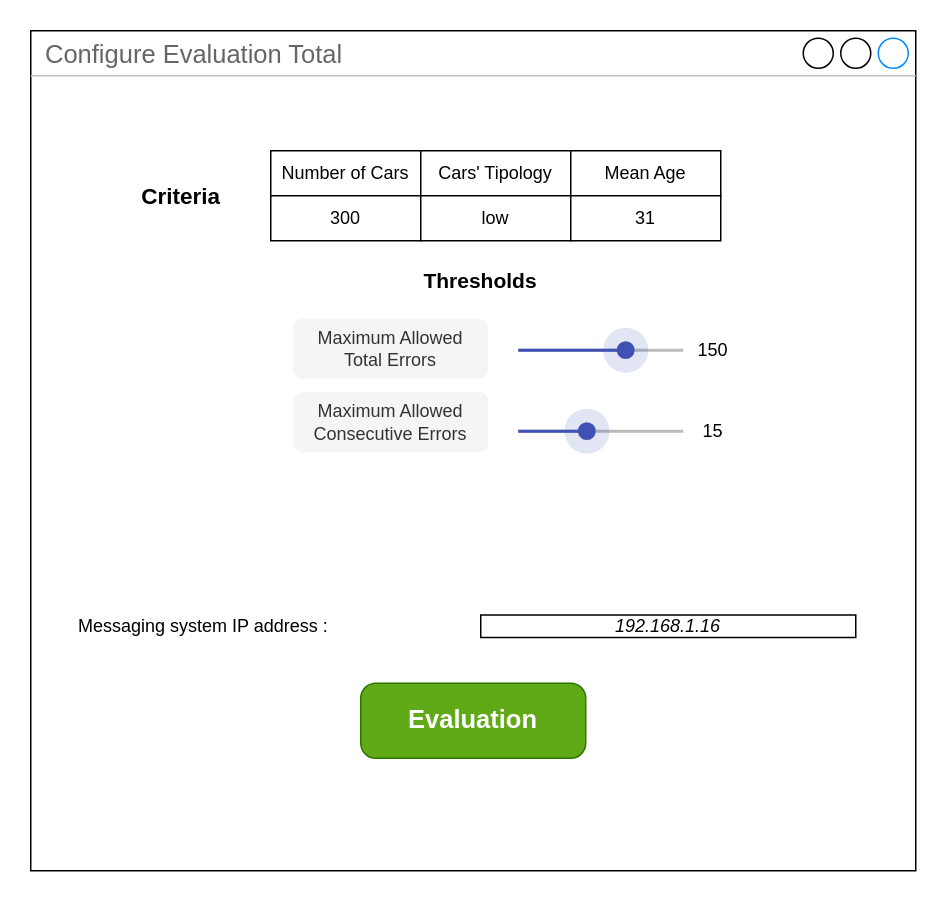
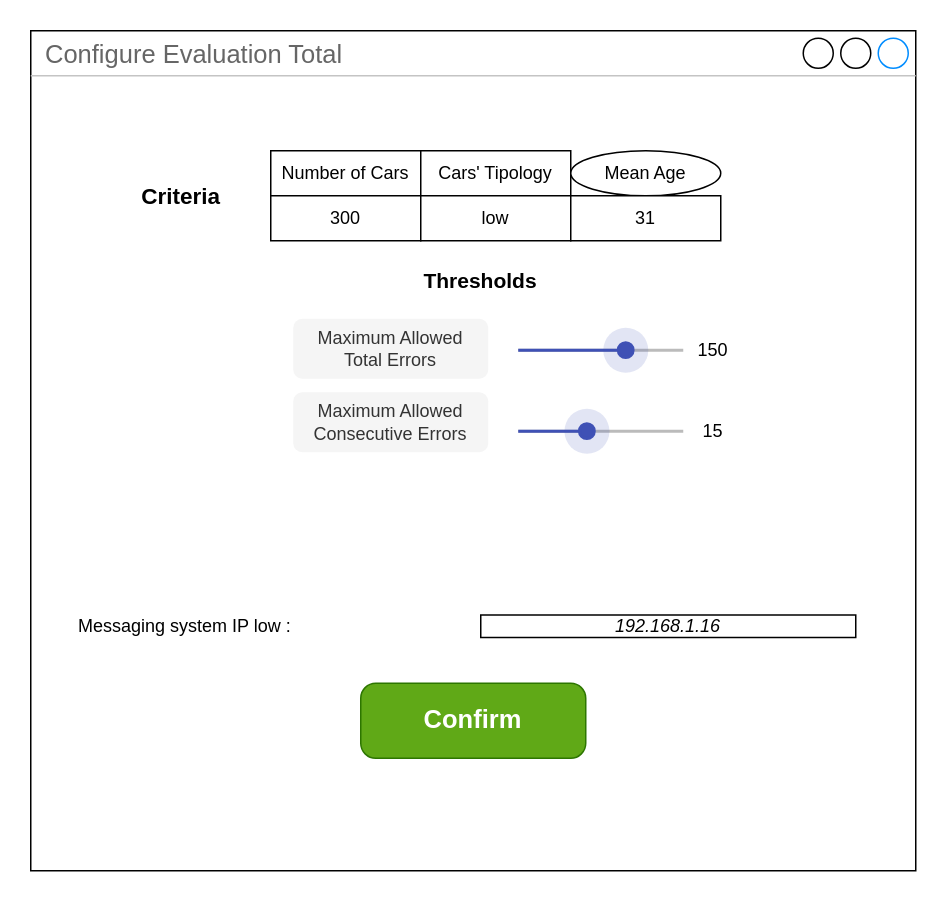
- <mxCell id="17" value="Mean Age" style="whiteSpace=wrap;html=1;" parent="14" vertex="1"><mxGeometry x="200" width="100" height="30" as="geometry" /></mxCell>
+ <mxCell id="17" value="Mean Age" style="ellipse;whiteSpace=wrap;html=1;" parent="14" vertex="1"><mxGeometry x="200" width="100" height="30" as="geometry" /></mxCell>
- <mxCell id="4" value="Messaging system IP address :" style="text;html=1;strokeColor=none;fillColor=none;align=left;verticalAlign=middle;whiteSpace=wrap;rounded=0;" parent="1" vertex="1"><mxGeometry x="50" y="402" width="210" height="30" as="geometry" /></mxCell>
+ <mxCell id="4" value="Messaging system IP low :" style="text;html=1;strokeColor=none;fillColor=none;align=left;verticalAlign=middle;whiteSpace=wrap;rounded=0;" parent="1" vertex="1"><mxGeometry x="50" y="402" width="210" height="30" as="geometry" /></mxCell>
- <mxCell id="3" value="Evaluation" style="strokeWidth=1;shadow=0;dashed=0;align=center;html=1;shape=mxgraph.mockup.buttons.button;strokeColor=#2D7600;fontColor=#ffffff;mainText=;buttonStyle=round;fontSize=17;fontStyle=1;fillColor=#60a917;whiteSpace=wrap;" parent="1" vertex="1"><mxGeometry x="240" y="455" width="150" height="50" as="geometry" /></mxCell>
+ <mxCell id="3" value="Confirm" style="strokeWidth=1;shadow=0;dashed=0;align=center;html=1;shape=mxgraph.mockup.buttons.button;strokeColor=#2D7600;fontColor=#ffffff;mainText=;buttonStyle=round;fontSize=17;fontStyle=1;fillColor=#60a917;whiteSpace=wrap;" parent="1" vertex="1"><mxGeometry x="240" y="455" width="150" height="50" as="geometry" /></mxCell>
